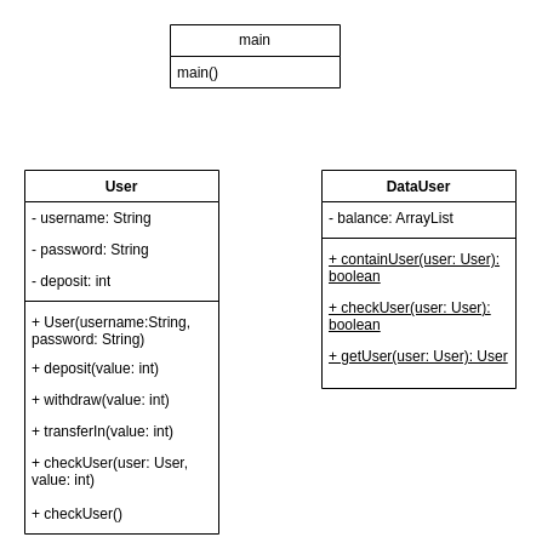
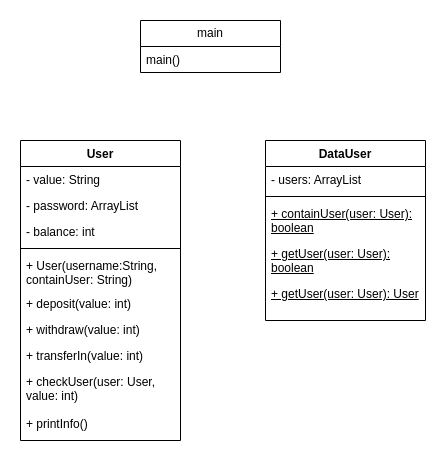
- <mxCell id="5" value="- username: String" style="text;strokeColor=none;fillColor=none;align=left;verticalAlign=top;spacingLeft=4;spacingRight=4;overflow=hidden;rotatable=0;points=[[0,0.5],[1,0.5]];portConstraint=eastwest;whiteSpace=wrap;html=1;" vertex="1" parent="4"><mxGeometry y="26" width="160" height="26" as="geometry" /></mxCell>
+ <mxCell id="5" value="- value: String" style="text;strokeColor=none;fillColor=none;align=left;verticalAlign=top;spacingLeft=4;spacingRight=4;overflow=hidden;rotatable=0;points=[[0,0.5],[1,0.5]];portConstraint=eastwest;whiteSpace=wrap;html=1;" vertex="1" parent="4"><mxGeometry y="26" width="160" height="26" as="geometry" /></mxCell>
- <mxCell id="16" value="- balance: ArrayList" style="text;strokeColor=none;fillColor=none;align=left;verticalAlign=top;spacingLeft=4;spacingRight=4;overflow=hidden;rotatable=0;points=[[0,0.5],[1,0.5]];portConstraint=eastwest;whiteSpace=wrap;html=1;" vertex="1" parent="15"><mxGeometry y="26" width="160" height="26" as="geometry" /></mxCell>
+ <mxCell id="16" value="- users: ArrayList" style="text;strokeColor=none;fillColor=none;align=left;verticalAlign=top;spacingLeft=4;spacingRight=4;overflow=hidden;rotatable=0;points=[[0,0.5],[1,0.5]];portConstraint=eastwest;whiteSpace=wrap;html=1;" vertex="1" parent="15"><mxGeometry y="26" width="160" height="26" as="geometry" /></mxCell>
- <mxCell id="6" value="- password: String" style="text;strokeColor=none;fillColor=none;align=left;verticalAlign=top;spacingLeft=4;spacingRight=4;overflow=hidden;rotatable=0;points=[[0,0.5],[1,0.5]];portConstraint=eastwest;whiteSpace=wrap;html=1;" vertex="1" parent="4"><mxGeometry y="52" width="160" height="26" as="geometry" /></mxCell>
+ <mxCell id="6" value="- password: ArrayList" style="text;strokeColor=none;fillColor=none;align=left;verticalAlign=top;spacingLeft=4;spacingRight=4;overflow=hidden;rotatable=0;points=[[0,0.5],[1,0.5]];portConstraint=eastwest;whiteSpace=wrap;html=1;" vertex="1" parent="4"><mxGeometry y="52" width="160" height="26" as="geometry" /></mxCell>
- <mxCell id="7" value="- deposit: int" style="text;strokeColor=none;fillColor=none;align=left;verticalAlign=top;spacingLeft=4;spacingRight=4;overflow=hidden;rotatable=0;points=[[0,0.5],[1,0.5]];portConstraint=eastwest;whiteSpace=wrap;html=1;" vertex="1" parent="4"><mxGeometry y="78" width="160" height="26" as="geometry" /></mxCell>
+ <mxCell id="7" value="- balance: int" style="text;strokeColor=none;fillColor=none;align=left;verticalAlign=top;spacingLeft=4;spacingRight=4;overflow=hidden;rotatable=0;points=[[0,0.5],[1,0.5]];portConstraint=eastwest;whiteSpace=wrap;html=1;" vertex="1" parent="4"><mxGeometry y="78" width="160" height="26" as="geometry" /></mxCell>
- <mxCell id="19" value="&lt;u&gt;+ checkUser(user: User): boolean&lt;/u&gt;" style="text;strokeColor=none;fillColor=none;align=left;verticalAlign=top;spacingLeft=4;spacingRight=4;overflow=hidden;rotatable=0;points=[[0,0.5],[1,0.5]];portConstraint=eastwest;whiteSpace=wrap;html=1;" vertex="1" parent="15"><mxGeometry y="100" width="160" height="40" as="geometry" /></mxCell>
+ <mxCell id="19" value="&lt;u&gt;+ getUser(user: User): boolean&lt;/u&gt;" style="text;strokeColor=none;fillColor=none;align=left;verticalAlign=top;spacingLeft=4;spacingRight=4;overflow=hidden;rotatable=0;points=[[0,0.5],[1,0.5]];portConstraint=eastwest;whiteSpace=wrap;html=1;" vertex="1" parent="15"><mxGeometry y="100" width="160" height="40" as="geometry" /></mxCell>
- <mxCell id="9" value="+ User(username:String, password: String)" style="text;strokeColor=none;fillColor=none;align=left;verticalAlign=top;spacingLeft=4;spacingRight=4;overflow=hidden;rotatable=0;points=[[0,0.5],[1,0.5]];portConstraint=eastwest;whiteSpace=wrap;html=1;" vertex="1" parent="4"><mxGeometry y="112" width="160" height="38" as="geometry" /></mxCell>
+ <mxCell id="9" value="+ User(username:String, containUser: String)" style="text;strokeColor=none;fillColor=none;align=left;verticalAlign=top;spacingLeft=4;spacingRight=4;overflow=hidden;rotatable=0;points=[[0,0.5],[1,0.5]];portConstraint=eastwest;whiteSpace=wrap;html=1;" vertex="1" parent="4"><mxGeometry y="112" width="160" height="38" as="geometry" /></mxCell>
- <mxCell id="14" value="+ checkUser()" style="text;strokeColor=none;fillColor=none;align=left;verticalAlign=top;spacingLeft=4;spacingRight=4;overflow=hidden;rotatable=0;points=[[0,0.5],[1,0.5]];portConstraint=eastwest;whiteSpace=wrap;html=1;" vertex="1" parent="4"><mxGeometry y="270" width="160" height="30" as="geometry" /></mxCell>
+ <mxCell id="14" value="+ printInfo()" style="text;strokeColor=none;fillColor=none;align=left;verticalAlign=top;spacingLeft=4;spacingRight=4;overflow=hidden;rotatable=0;points=[[0,0.5],[1,0.5]];portConstraint=eastwest;whiteSpace=wrap;html=1;" vertex="1" parent="4"><mxGeometry y="270" width="160" height="30" as="geometry" /></mxCell>
